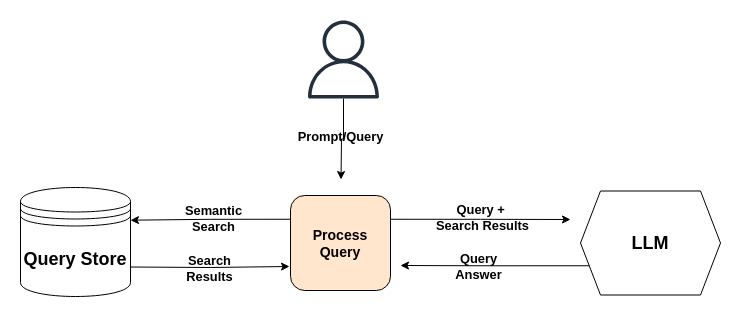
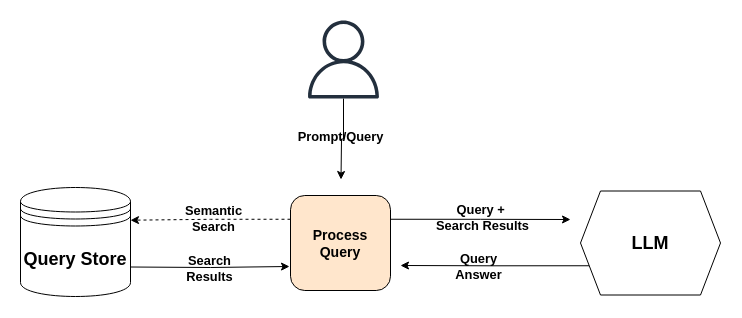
- <mxCell id="6" style="edgeStyle=orthogonalEdgeStyle;rounded=0;orthogonalLoop=1;jettySize=auto;html=1;exitX=0;exitY=0.25;exitDx=0;exitDy=0;entryX=1;entryY=0.3;entryDx=0;entryDy=0;" edge="1" parent="1" source="10" target="5"><mxGeometry relative="1" as="geometry" /></mxCell>
+ <mxCell id="6" style="edgeStyle=orthogonalEdgeStyle;rounded=0;orthogonalLoop=1;jettySize=auto;html=1;exitX=0;exitY=0.25;exitDx=0;exitDy=0;entryX=1;entryY=0.3;entryDx=0;entryDy=0;dashed=1;" edge="1" parent="1" source="10" target="5"><mxGeometry relative="1" as="geometry" /></mxCell>
